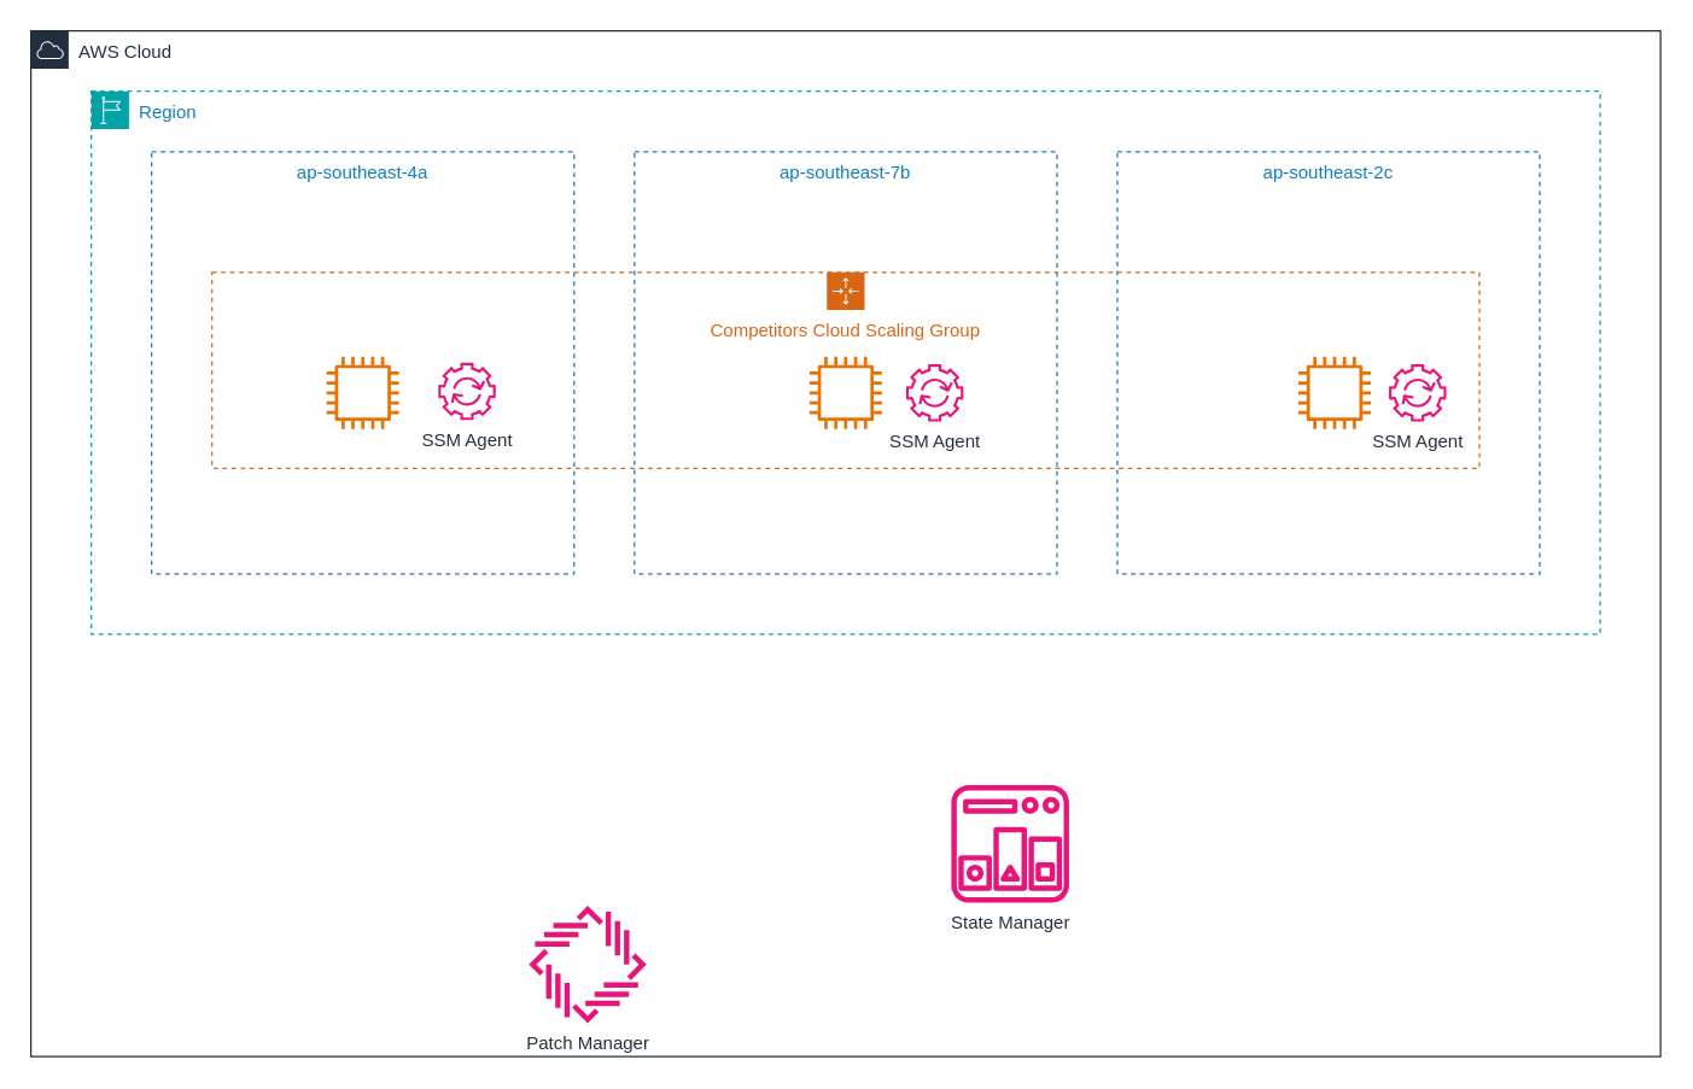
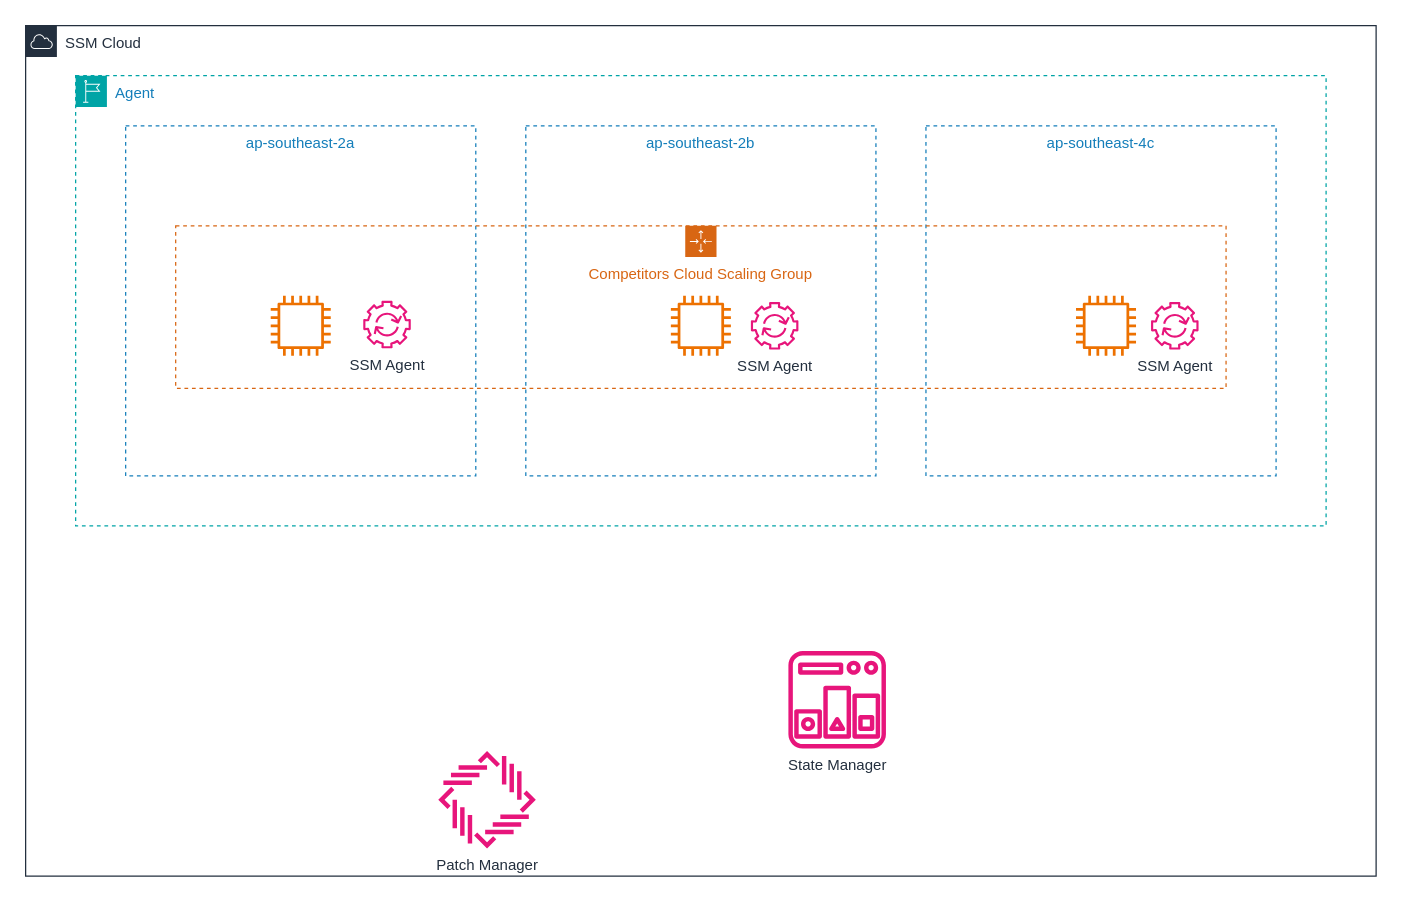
- <mxCell id="2" value="AWS Cloud" style="points=[[0,0],[0.25,0],[0.5,0],[0.75,0],[1,0],[1,0.25],[1,0.5],[1,0.75],[1,1],[0.75,1],[0.5,1],[0.25,1],[0,1],[0,0.75],[0,0.5],[0,0.25]];outlineConnect=0;gradientColor=none;html=1;whiteSpace=wrap;fontSize=12;fontStyle=0;container=1;pointerEvents=0;collapsible=0;recursiveResize=0;shape=mxgraph.aws4.group;grIcon=mxgraph.aws4.group_aws_cloud;strokeColor=#232F3E;fillColor=none;verticalAlign=top;align=left;spacingLeft=30;fontColor=#232F3E;dashed=0;" vertex="1" parent="1"><mxGeometry x="20" y="20" width="1080" height="680" as="geometry" /></mxCell>
+ <mxCell id="2" value="SSM Cloud" style="points=[[0,0],[0.25,0],[0.5,0],[0.75,0],[1,0],[1,0.25],[1,0.5],[1,0.75],[1,1],[0.75,1],[0.5,1],[0.25,1],[0,1],[0,0.75],[0,0.5],[0,0.25]];outlineConnect=0;gradientColor=none;html=1;whiteSpace=wrap;fontSize=12;fontStyle=0;container=1;pointerEvents=0;collapsible=0;recursiveResize=0;shape=mxgraph.aws4.group;grIcon=mxgraph.aws4.group_aws_cloud;strokeColor=#232F3E;fillColor=none;verticalAlign=top;align=left;spacingLeft=30;fontColor=#232F3E;dashed=0;" vertex="1" parent="1"><mxGeometry x="20" y="20" width="1080" height="680" as="geometry" /></mxCell>
- <mxCell id="3" value="Region" style="points=[[0,0],[0.25,0],[0.5,0],[0.75,0],[1,0],[1,0.25],[1,0.5],[1,0.75],[1,1],[0.75,1],[0.5,1],[0.25,1],[0,1],[0,0.75],[0,0.5],[0,0.25]];outlineConnect=0;gradientColor=none;html=1;whiteSpace=wrap;fontSize=12;fontStyle=0;container=1;pointerEvents=0;collapsible=0;recursiveResize=0;shape=mxgraph.aws4.group;grIcon=mxgraph.aws4.group_region;strokeColor=#00A4A6;fillColor=none;verticalAlign=top;align=left;spacingLeft=30;fontColor=#147EBA;dashed=1;" vertex="1" parent="2"><mxGeometry x="40" y="40" width="1000" height="360" as="geometry" /></mxCell>
+ <mxCell id="3" value="Agent" style="points=[[0,0],[0.25,0],[0.5,0],[0.75,0],[1,0],[1,0.25],[1,0.5],[1,0.75],[1,1],[0.75,1],[0.5,1],[0.25,1],[0,1],[0,0.75],[0,0.5],[0,0.25]];outlineConnect=0;gradientColor=none;html=1;whiteSpace=wrap;fontSize=12;fontStyle=0;container=1;pointerEvents=0;collapsible=0;recursiveResize=0;shape=mxgraph.aws4.group;grIcon=mxgraph.aws4.group_region;strokeColor=#00A4A6;fillColor=none;verticalAlign=top;align=left;spacingLeft=30;fontColor=#147EBA;dashed=1;" vertex="1" parent="2"><mxGeometry x="40" y="40" width="1000" height="360" as="geometry" /></mxCell>
- <mxCell id="4" value="ap-southeast-4a" style="fillColor=none;strokeColor=#147EBA;dashed=1;verticalAlign=top;fontStyle=0;fontColor=#147EBA;whiteSpace=wrap;html=1;" vertex="1" parent="3"><mxGeometry x="40" y="40" width="280" height="280" as="geometry" /></mxCell>
+ <mxCell id="4" value="ap-southeast-2a" style="fillColor=none;strokeColor=#147EBA;dashed=1;verticalAlign=top;fontStyle=0;fontColor=#147EBA;whiteSpace=wrap;html=1;" vertex="1" parent="3"><mxGeometry x="40" y="40" width="280" height="280" as="geometry" /></mxCell>
- <mxCell id="6" value="ap-southeast-7b" style="fillColor=none;strokeColor=#147EBA;dashed=1;verticalAlign=top;fontStyle=0;fontColor=#147EBA;whiteSpace=wrap;html=1;" vertex="1" parent="3"><mxGeometry x="360" y="40" width="280" height="280" as="geometry" /></mxCell>
+ <mxCell id="6" value="ap-southeast-2b" style="fillColor=none;strokeColor=#147EBA;dashed=1;verticalAlign=top;fontStyle=0;fontColor=#147EBA;whiteSpace=wrap;html=1;" vertex="1" parent="3"><mxGeometry x="360" y="40" width="280" height="280" as="geometry" /></mxCell>
- <mxCell id="5" value="ap-southeast-2c" style="fillColor=none;strokeColor=#147EBA;dashed=1;verticalAlign=top;fontStyle=0;fontColor=#147EBA;whiteSpace=wrap;html=1;" vertex="1" parent="3"><mxGeometry x="680" y="40" width="280" height="280" as="geometry" /></mxCell>
+ <mxCell id="5" value="ap-southeast-4c" style="fillColor=none;strokeColor=#147EBA;dashed=1;verticalAlign=top;fontStyle=0;fontColor=#147EBA;whiteSpace=wrap;html=1;" vertex="1" parent="3"><mxGeometry x="680" y="40" width="280" height="280" as="geometry" /></mxCell>
